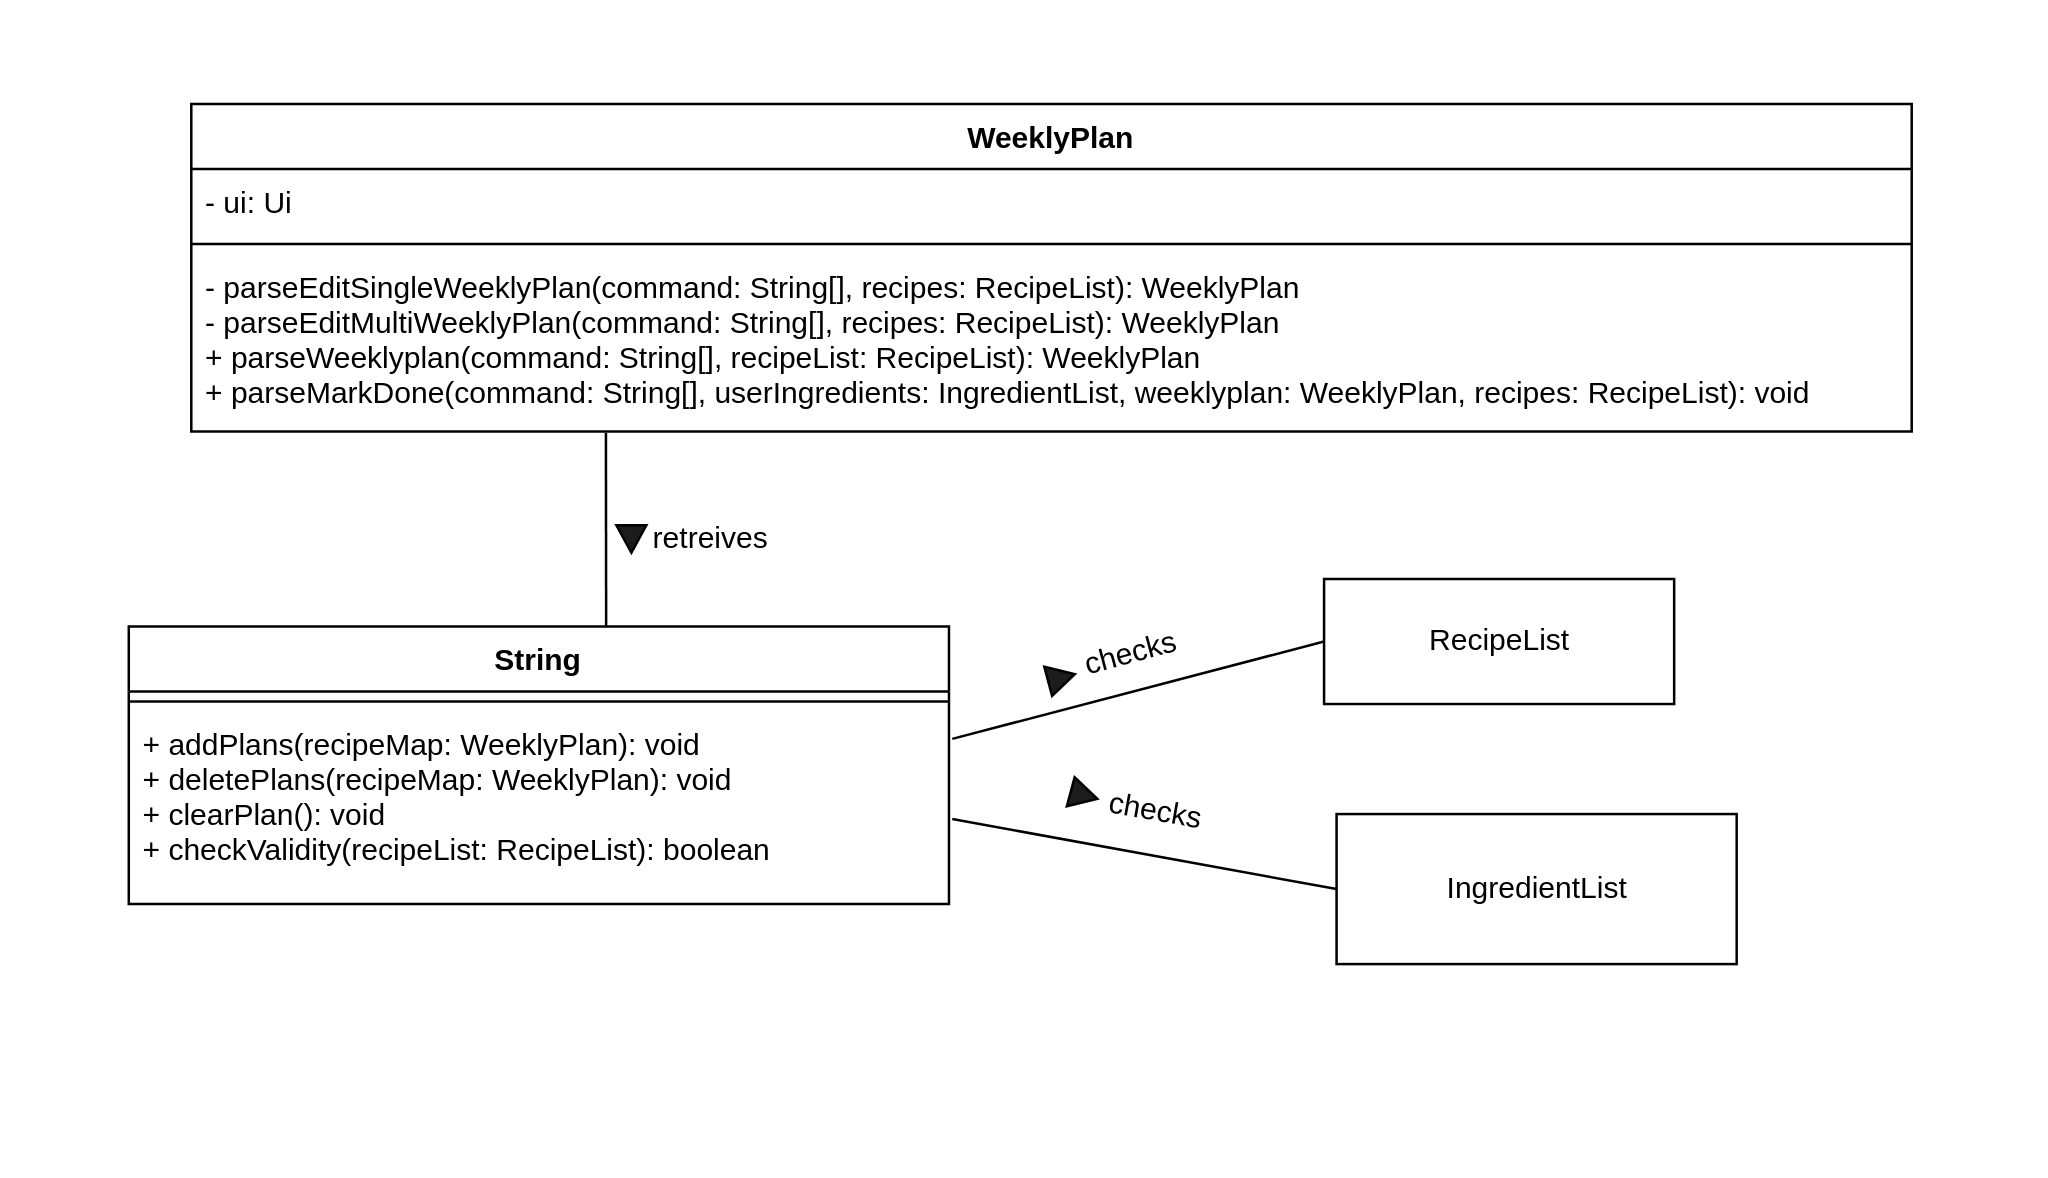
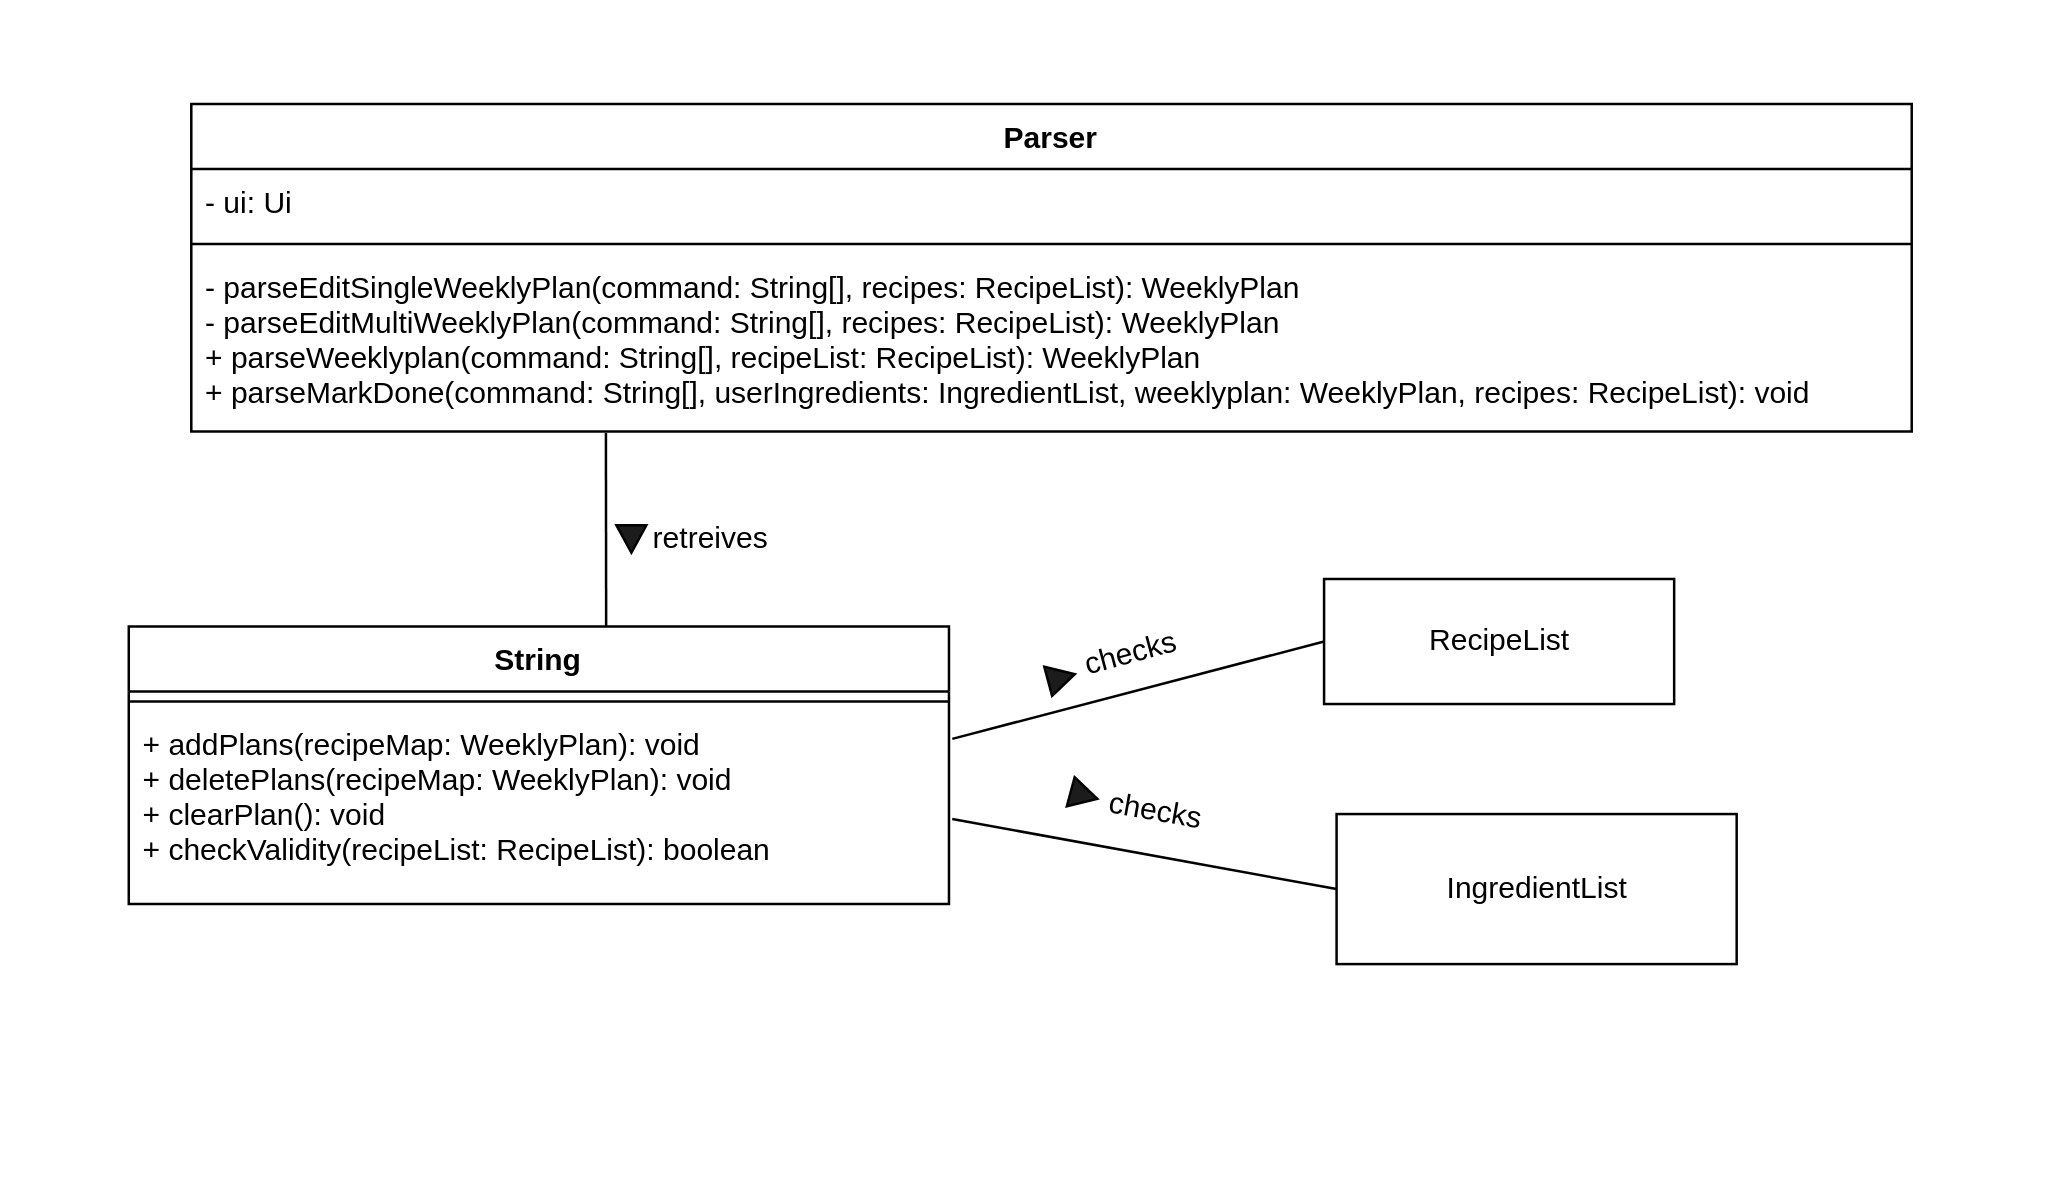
- <mxCell id="3" value="WeeklyPlan" style="swimlane;fontStyle=1;align=center;verticalAlign=top;childLayout=stackLayout;horizontal=1;startSize=26;horizontalStack=0;resizeParent=1;resizeParentMax=0;resizeLast=0;collapsible=1;marginBottom=0;" parent="1" vertex="1"><mxGeometry x="76" y="41" width="688" height="131" as="geometry" /></mxCell>
+ <mxCell id="3" value="Parser" style="swimlane;fontStyle=1;align=center;verticalAlign=top;childLayout=stackLayout;horizontal=1;startSize=26;horizontalStack=0;resizeParent=1;resizeParentMax=0;resizeLast=0;collapsible=1;marginBottom=0;" parent="1" vertex="1"><mxGeometry x="76" y="41" width="688" height="131" as="geometry" /></mxCell>
